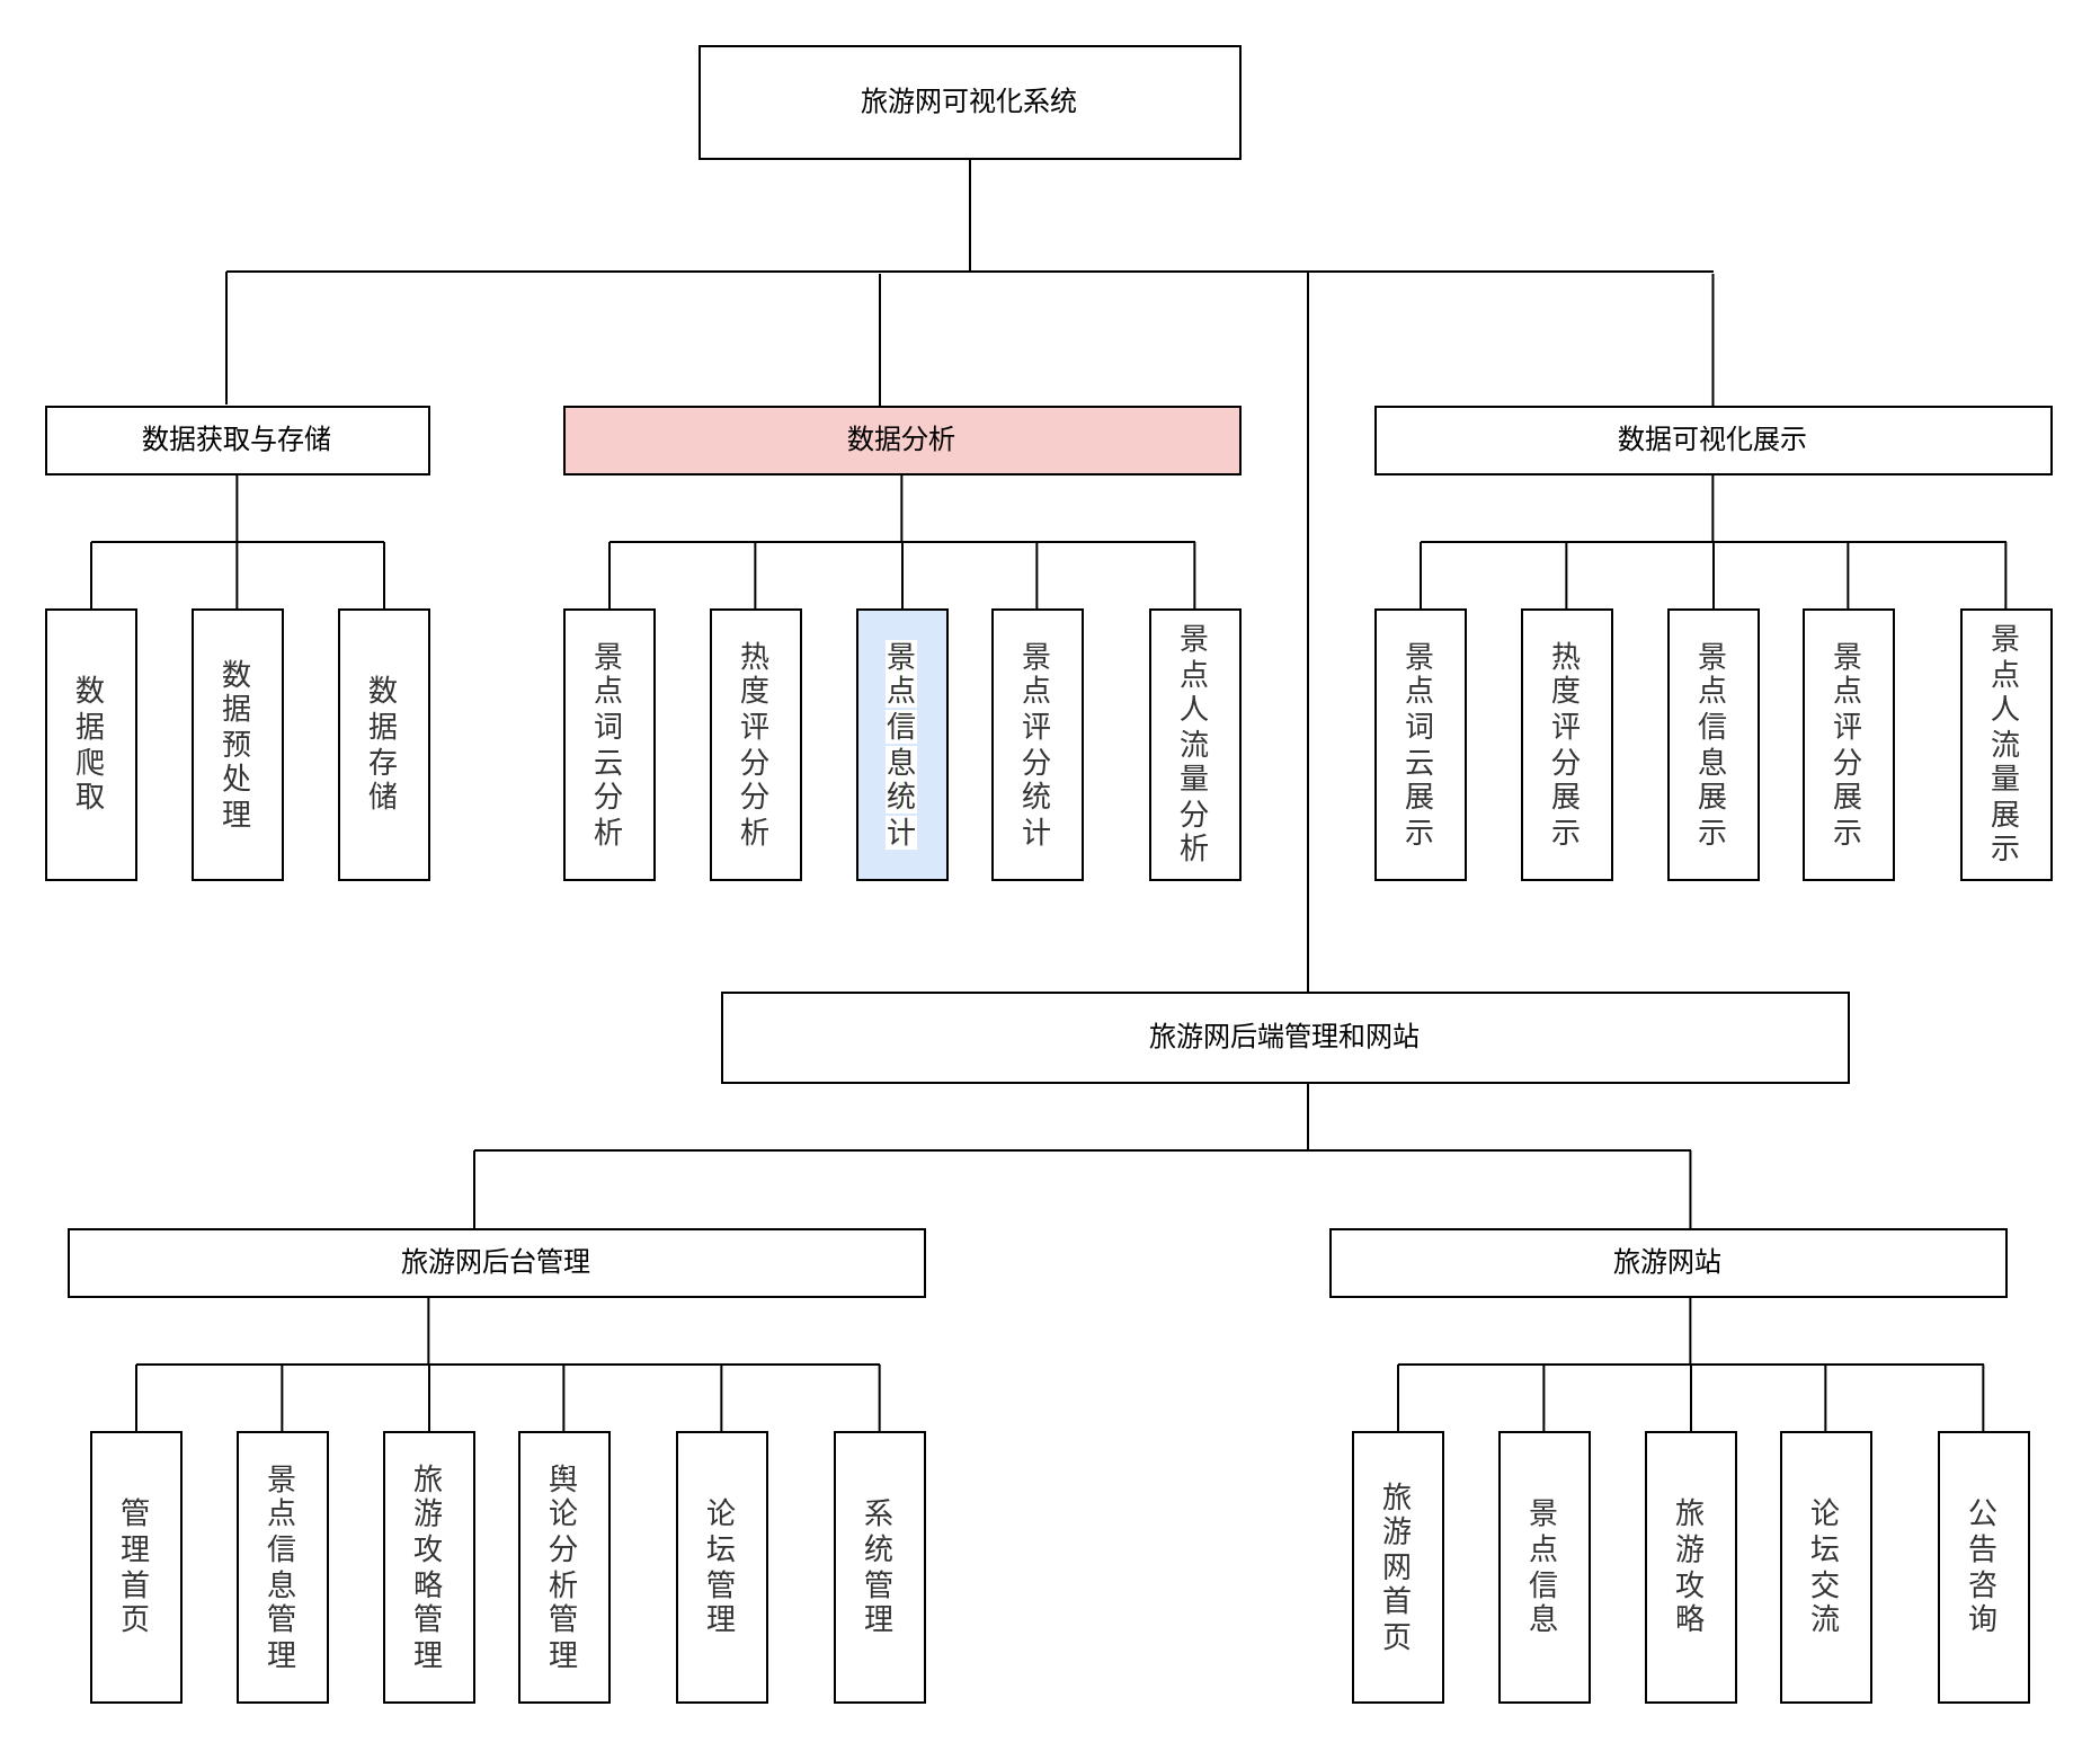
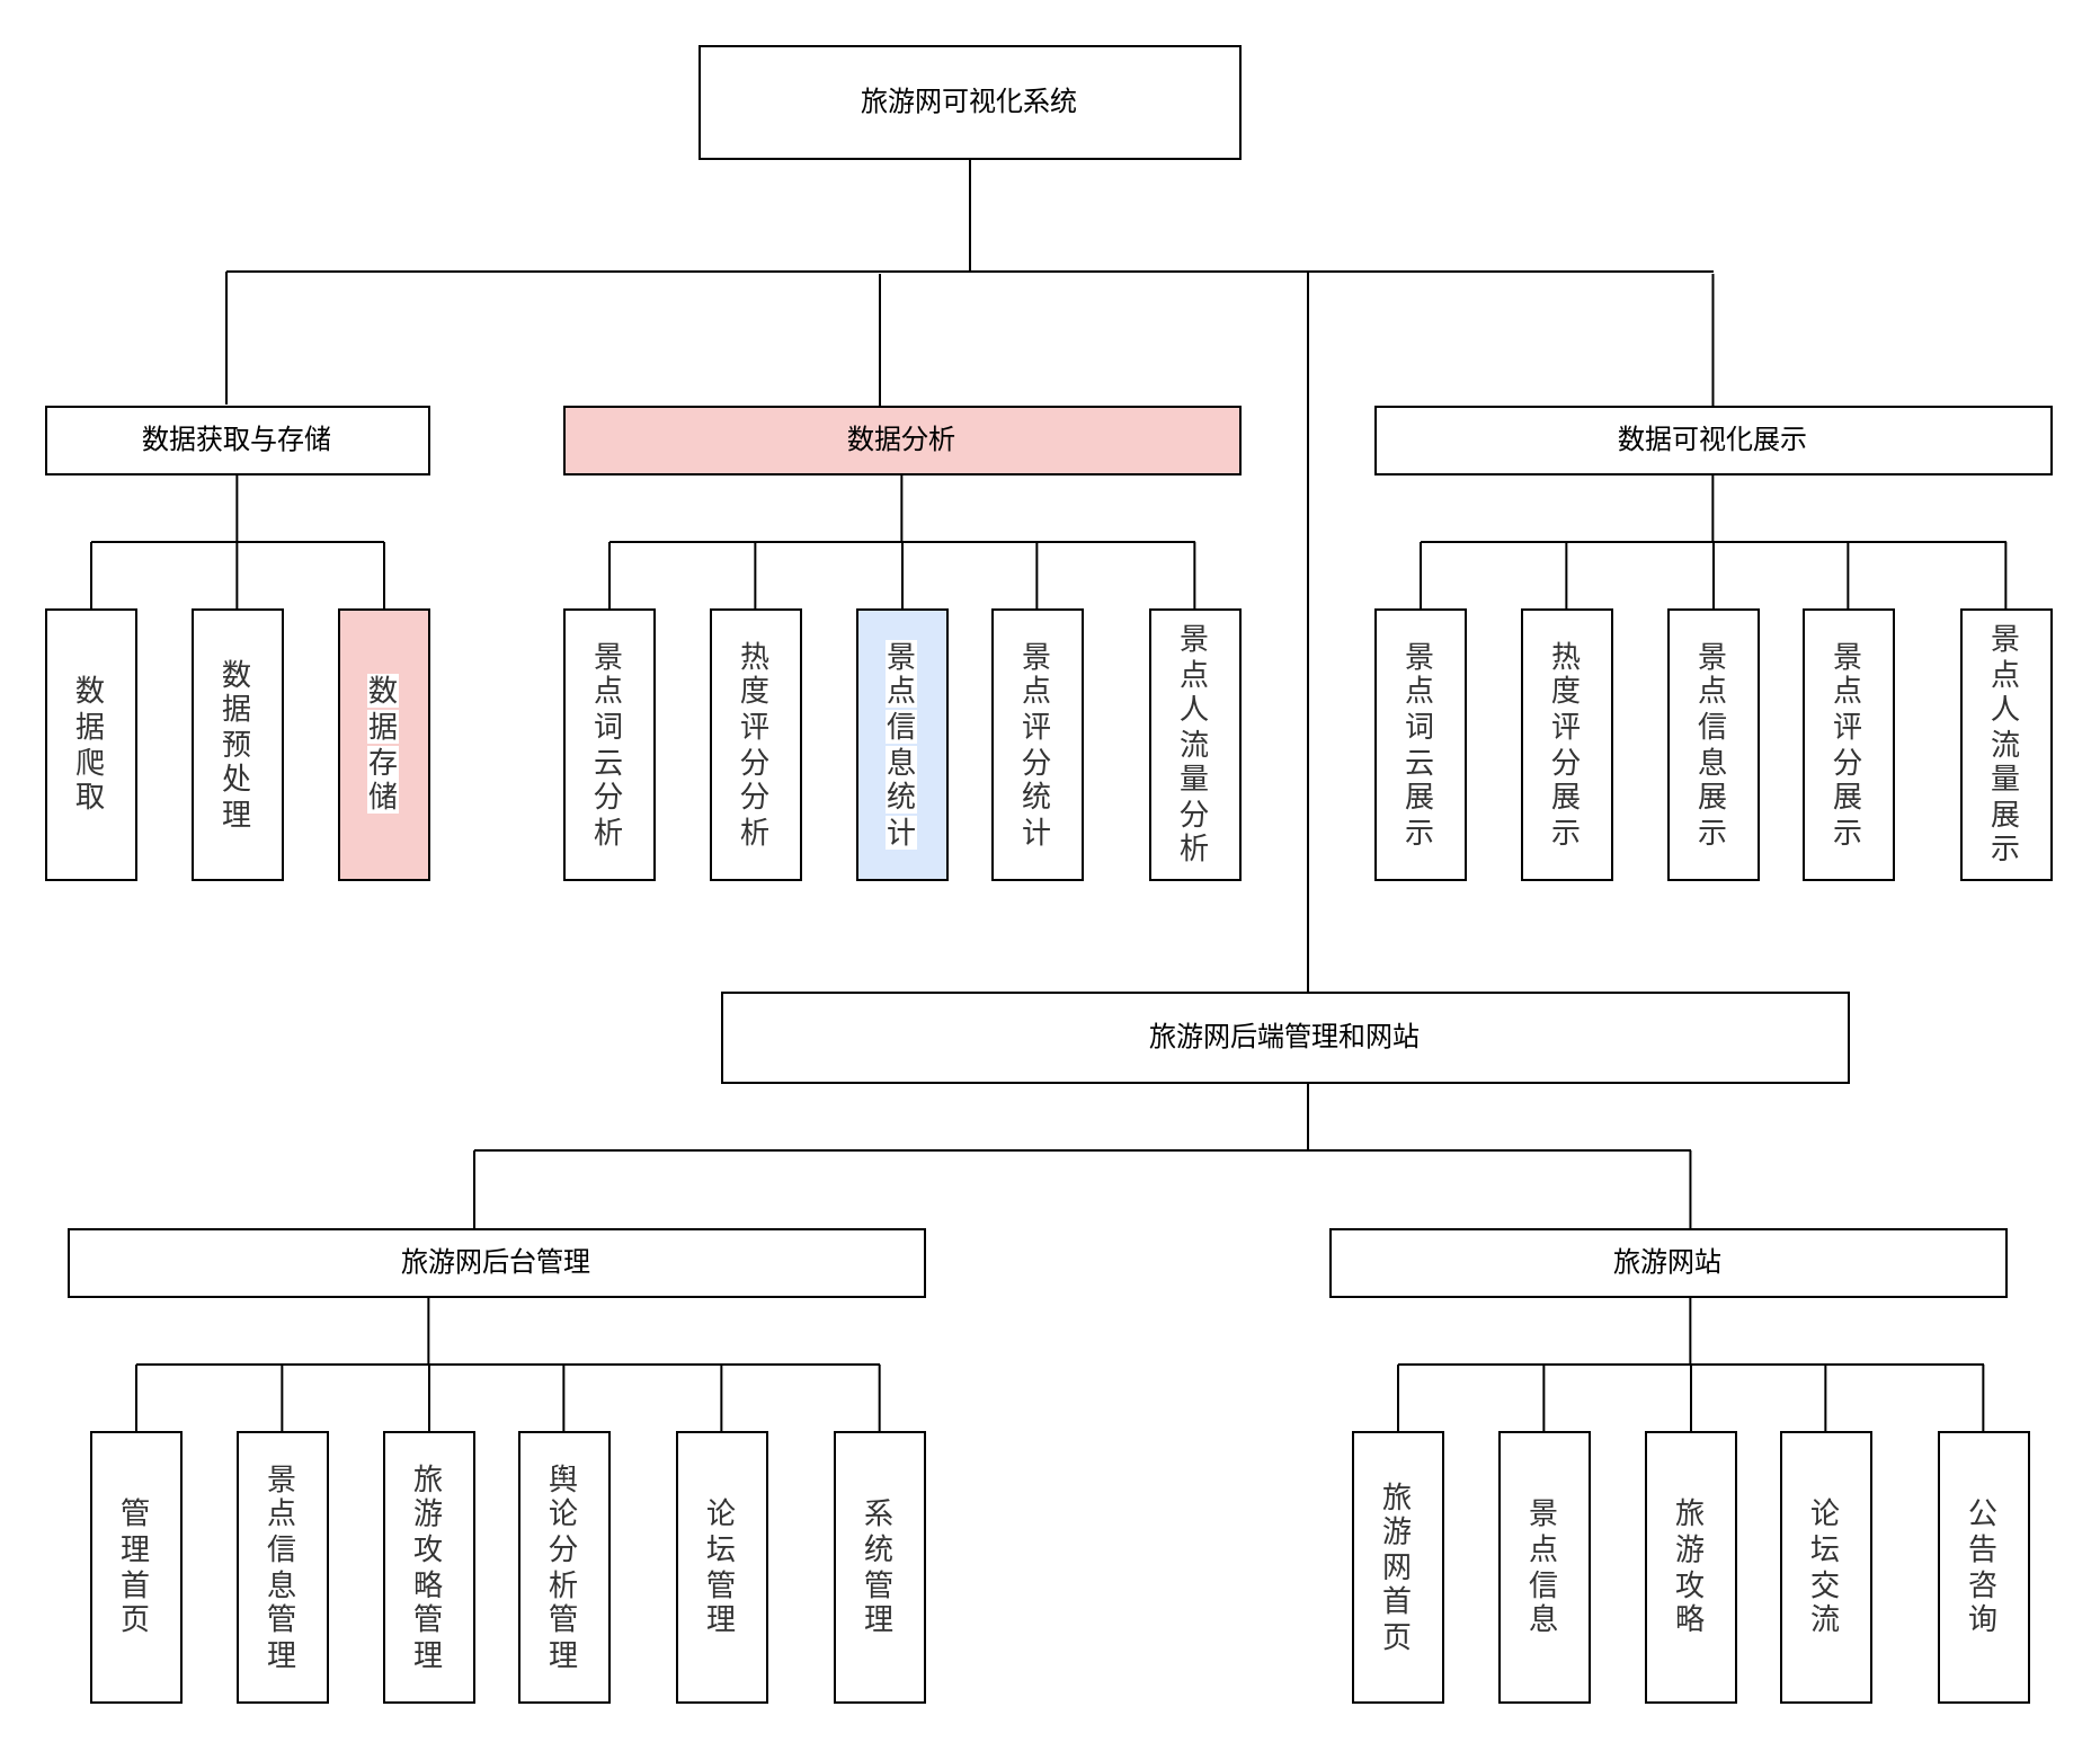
- <mxCell id="6" value="&lt;div&gt;&lt;span style=&quot;color: rgb(51, 51, 51); font-family: Arial, sans-serif; font-size: 13px; text-align: start; background-color: rgb(255, 255, 255);&quot;&gt;数&lt;/span&gt;&lt;/div&gt;&lt;div&gt;&lt;span style=&quot;color: rgb(51, 51, 51); font-family: Arial, sans-serif; font-size: 13px; text-align: start; background-color: rgb(255, 255, 255);&quot;&gt;据&lt;/span&gt;&lt;/div&gt;&lt;div style=&quot;text-align: start;&quot;&gt;&lt;font face=&quot;Arial, sans-serif&quot; color=&quot;#333333&quot;&gt;&lt;span style=&quot;font-size: 13px; background-color: rgb(255, 255, 255);&quot;&gt;存&lt;/span&gt;&lt;/font&gt;&lt;/div&gt;&lt;div style=&quot;text-align: start;&quot;&gt;&lt;font face=&quot;Arial, sans-serif&quot; color=&quot;#333333&quot;&gt;&lt;span style=&quot;font-size: 13px; background-color: rgb(255, 255, 255);&quot;&gt;储&lt;/span&gt;&lt;/font&gt;&lt;/div&gt;" style="rounded=0;whiteSpace=wrap;html=1;" vertex="1" parent="1"><mxGeometry x="150" y="270" width="40" height="120" as="geometry" /></mxCell>
+ <mxCell id="6" value="&lt;div&gt;&lt;span style=&quot;color: rgb(51, 51, 51); font-family: Arial, sans-serif; font-size: 13px; text-align: start; background-color: rgb(255, 255, 255);&quot;&gt;数&lt;/span&gt;&lt;/div&gt;&lt;div&gt;&lt;span style=&quot;color: rgb(51, 51, 51); font-family: Arial, sans-serif; font-size: 13px; text-align: start; background-color: rgb(255, 255, 255);&quot;&gt;据&lt;/span&gt;&lt;/div&gt;&lt;div style=&quot;text-align: start;&quot;&gt;&lt;font face=&quot;Arial, sans-serif&quot; color=&quot;#333333&quot;&gt;&lt;span style=&quot;font-size: 13px; background-color: rgb(255, 255, 255);&quot;&gt;存&lt;/span&gt;&lt;/font&gt;&lt;/div&gt;&lt;div style=&quot;text-align: start;&quot;&gt;&lt;font face=&quot;Arial, sans-serif&quot; color=&quot;#333333&quot;&gt;&lt;span style=&quot;font-size: 13px; background-color: rgb(255, 255, 255);&quot;&gt;储&lt;/span&gt;&lt;/font&gt;&lt;/div&gt;" style="rounded=0;whiteSpace=wrap;html=1;fillColor=#f8cecc;" vertex="1" parent="1"><mxGeometry x="150" y="270" width="40" height="120" as="geometry" /></mxCell>
